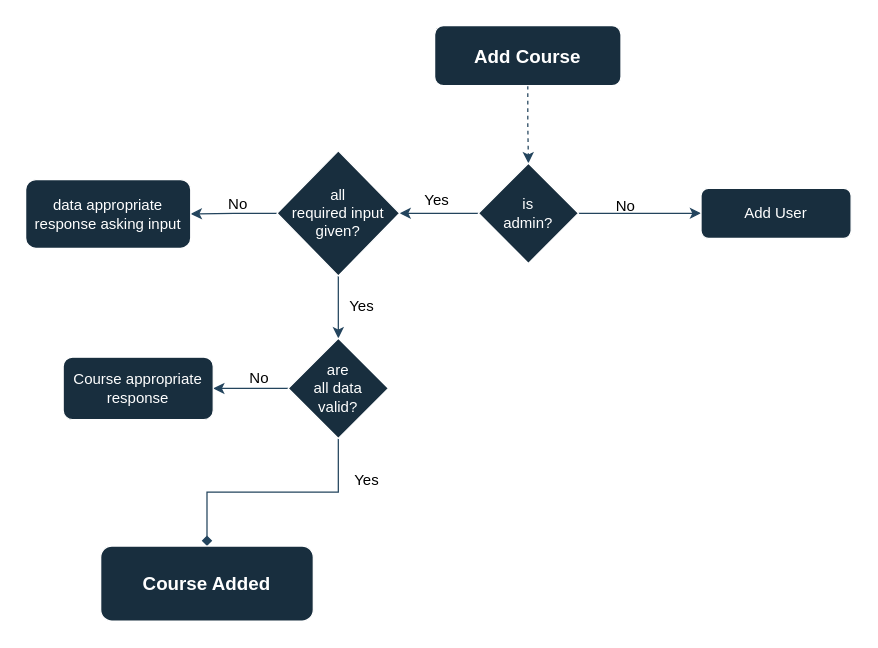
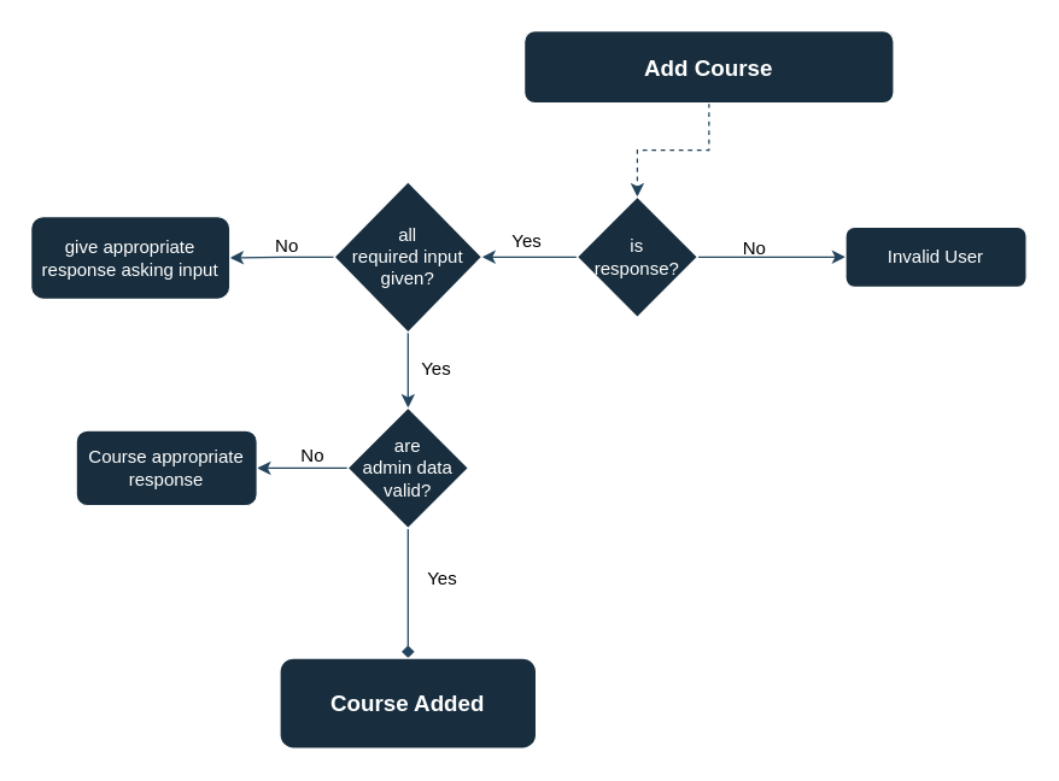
- <mxCell id="3" value="Add Course" style="rounded=1;whiteSpace=wrap;html=1;fontSize=15;glass=0;strokeWidth=1;shadow=0;labelBackgroundColor=none;fillColor=#182E3E;strokeColor=#FFFFFF;fontColor=#FFFFFF;fontStyle=1" vertex="1" parent="1"><mxGeometry x="347" y="20" width="149" height="48" as="geometry" /></mxCell>
+ <mxCell id="3" value="Add Course" style="rounded=1;whiteSpace=wrap;html=1;fontSize=15;glass=0;strokeWidth=1;shadow=0;labelBackgroundColor=none;fillColor=#182E3E;strokeColor=#FFFFFF;fontColor=#FFFFFF;fontStyle=1" vertex="1" parent="1"><mxGeometry x="347" y="20" width="245" height="48" as="geometry" /></mxCell>
- <mxCell id="7" value="is &lt;br&gt;admin?" style="rhombus;whiteSpace=wrap;html=1;strokeColor=#FFFFFF;fontColor=#FFFFFF;fillColor=#182E3E;" vertex="1" parent="1"><mxGeometry x="382" y="130" width="80" height="80" as="geometry" /></mxCell>
+ <mxCell id="7" value="is &lt;br&gt;response?" style="rhombus;whiteSpace=wrap;html=1;strokeColor=#FFFFFF;fontColor=#FFFFFF;fillColor=#182E3E;" vertex="1" parent="1"><mxGeometry x="382" y="130" width="80" height="80" as="geometry" /></mxCell>
- <mxCell id="5" value="Add User" style="rounded=1;whiteSpace=wrap;html=1;strokeColor=#FFFFFF;fontColor=#FFFFFF;fillColor=#182E3E;" vertex="1" parent="1"><mxGeometry x="560" y="150" width="120" height="40" as="geometry" /></mxCell>
+ <mxCell id="5" value="Invalid User" style="rounded=1;whiteSpace=wrap;html=1;strokeColor=#FFFFFF;fontColor=#FFFFFF;fillColor=#182E3E;" vertex="1" parent="1"><mxGeometry x="560" y="150" width="120" height="40" as="geometry" /></mxCell>
- <mxCell id="13" value="data appropriate response asking input" style="rounded=1;whiteSpace=wrap;html=1;fillColor=#182E3E;strokeColor=#FFFFFF;fontColor=#FFFFFF;" vertex="1" parent="1"><mxGeometry x="20" y="143" width="132" height="55" as="geometry" /></mxCell>
+ <mxCell id="13" value="give appropriate response asking input" style="rounded=1;whiteSpace=wrap;html=1;fillColor=#182E3E;strokeColor=#FFFFFF;fontColor=#FFFFFF;" vertex="1" parent="1"><mxGeometry x="20" y="143" width="132" height="55" as="geometry" /></mxCell>
- <mxCell id="17" value="are &lt;br&gt;all data &lt;br&gt;valid?" style="rhombus;whiteSpace=wrap;html=1;fillColor=#182E3E;strokeColor=#FFFFFF;fontColor=#FFFFFF;" vertex="1" parent="1"><mxGeometry x="230" y="270" width="80" height="80" as="geometry" /></mxCell>
+ <mxCell id="17" value="are &lt;br&gt;admin data &lt;br&gt;valid?" style="rhombus;whiteSpace=wrap;html=1;fillColor=#182E3E;strokeColor=#FFFFFF;fontColor=#FFFFFF;" vertex="1" parent="1"><mxGeometry x="230" y="270" width="80" height="80" as="geometry" /></mxCell>
- <mxCell id="21" value="Course Added" style="rounded=1;whiteSpace=wrap;html=1;fillColor=#182E3E;strokeColor=#FFFFFF;fontColor=#FFFFFF;fontSize=15;fontStyle=1" vertex="1" parent="1"><mxGeometry x="80" y="436" width="170" height="60" as="geometry" /></mxCell>
+ <mxCell id="21" value="Course Added" style="rounded=1;whiteSpace=wrap;html=1;fillColor=#182E3E;strokeColor=#FFFFFF;fontColor=#FFFFFF;fontSize=15;fontStyle=1" vertex="1" parent="1"><mxGeometry x="185" y="436" width="170" height="60" as="geometry" /></mxCell>
